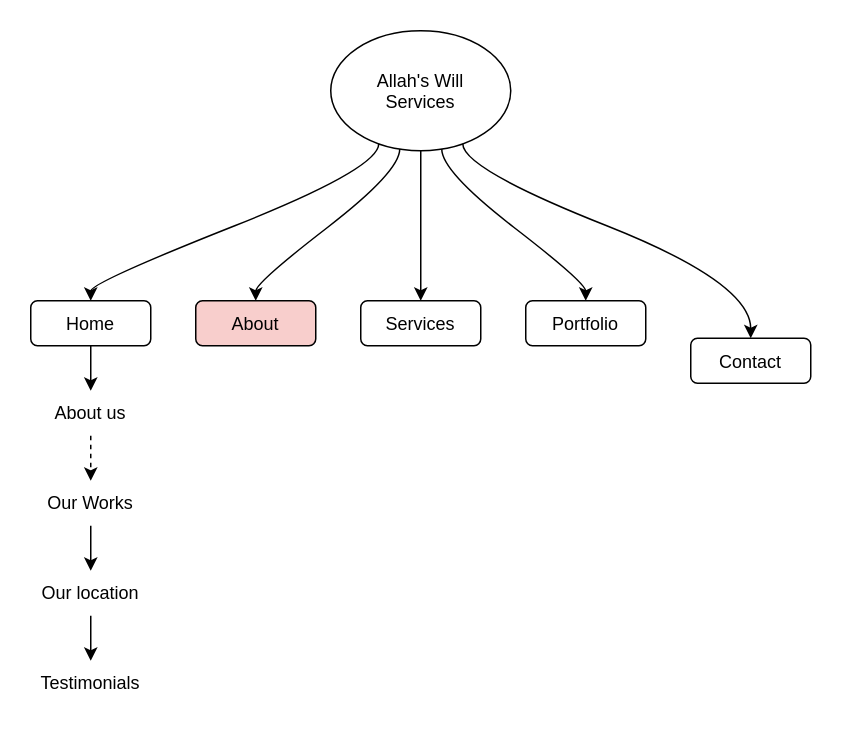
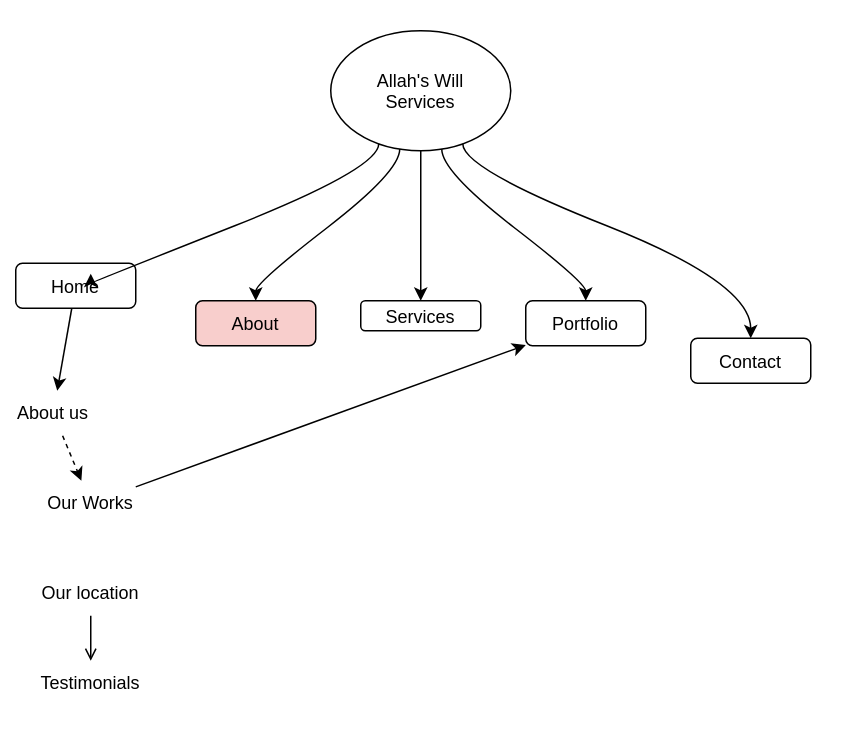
- <mxCell id="4" value="Home" style="rounded=1;" vertex="1" parent="1"><mxGeometry x="20" y="200" width="80" height="30" as="geometry" /></mxCell>
+ <mxCell id="4" value="Home" style="rounded=1;" vertex="1" parent="1"><mxGeometry x="10" y="175" width="80" height="30" as="geometry" /></mxCell>
- <mxCell id="8" value="Services" style="rounded=1;" vertex="1" parent="1"><mxGeometry x="240" y="200" width="80" height="30" as="geometry" /></mxCell>
+ <mxCell id="8" value="Services" style="rounded=1;" vertex="1" parent="1"><mxGeometry x="240" y="200" width="80" height="20" as="geometry" /></mxCell>
- <mxCell id="15" value="About us" style="text;strokeColor=none;align=center;fillColor=none;html=1;verticalAlign=middle;whiteSpace=wrap;rounded=0;glass=0;shadow=0;" vertex="1" parent="1"><mxGeometry x="30" y="260" width="60" height="30" as="geometry" /></mxCell>
+ <mxCell id="15" value="About us" style="text;strokeColor=none;align=center;fillColor=none;html=1;verticalAlign=middle;whiteSpace=wrap;rounded=0;glass=0;shadow=0;" vertex="1" parent="1"><mxGeometry x="5" y="260" width="60" height="30" as="geometry" /></mxCell>
- <mxCell id="16" value="" style="edgeStyle=none;html=1;" edge="1" parent="1" source="17" target="19"><mxGeometry relative="1" as="geometry" /></mxCell>
+ <mxCell id="16" value="" style="edgeStyle=none;html=1;" edge="1" parent="1" source="17" target="10"><mxGeometry relative="1" as="geometry" /></mxCell>
- <mxCell id="18" value="" style="edgeStyle=none;html=1;" edge="1" parent="1" source="19" target="20"><mxGeometry relative="1" as="geometry" /></mxCell>
+ <mxCell id="18" value="" style="edgeStyle=none;html=1;endArrow=open;" edge="1" parent="1" source="19" target="20"><mxGeometry relative="1" as="geometry" /></mxCell>
